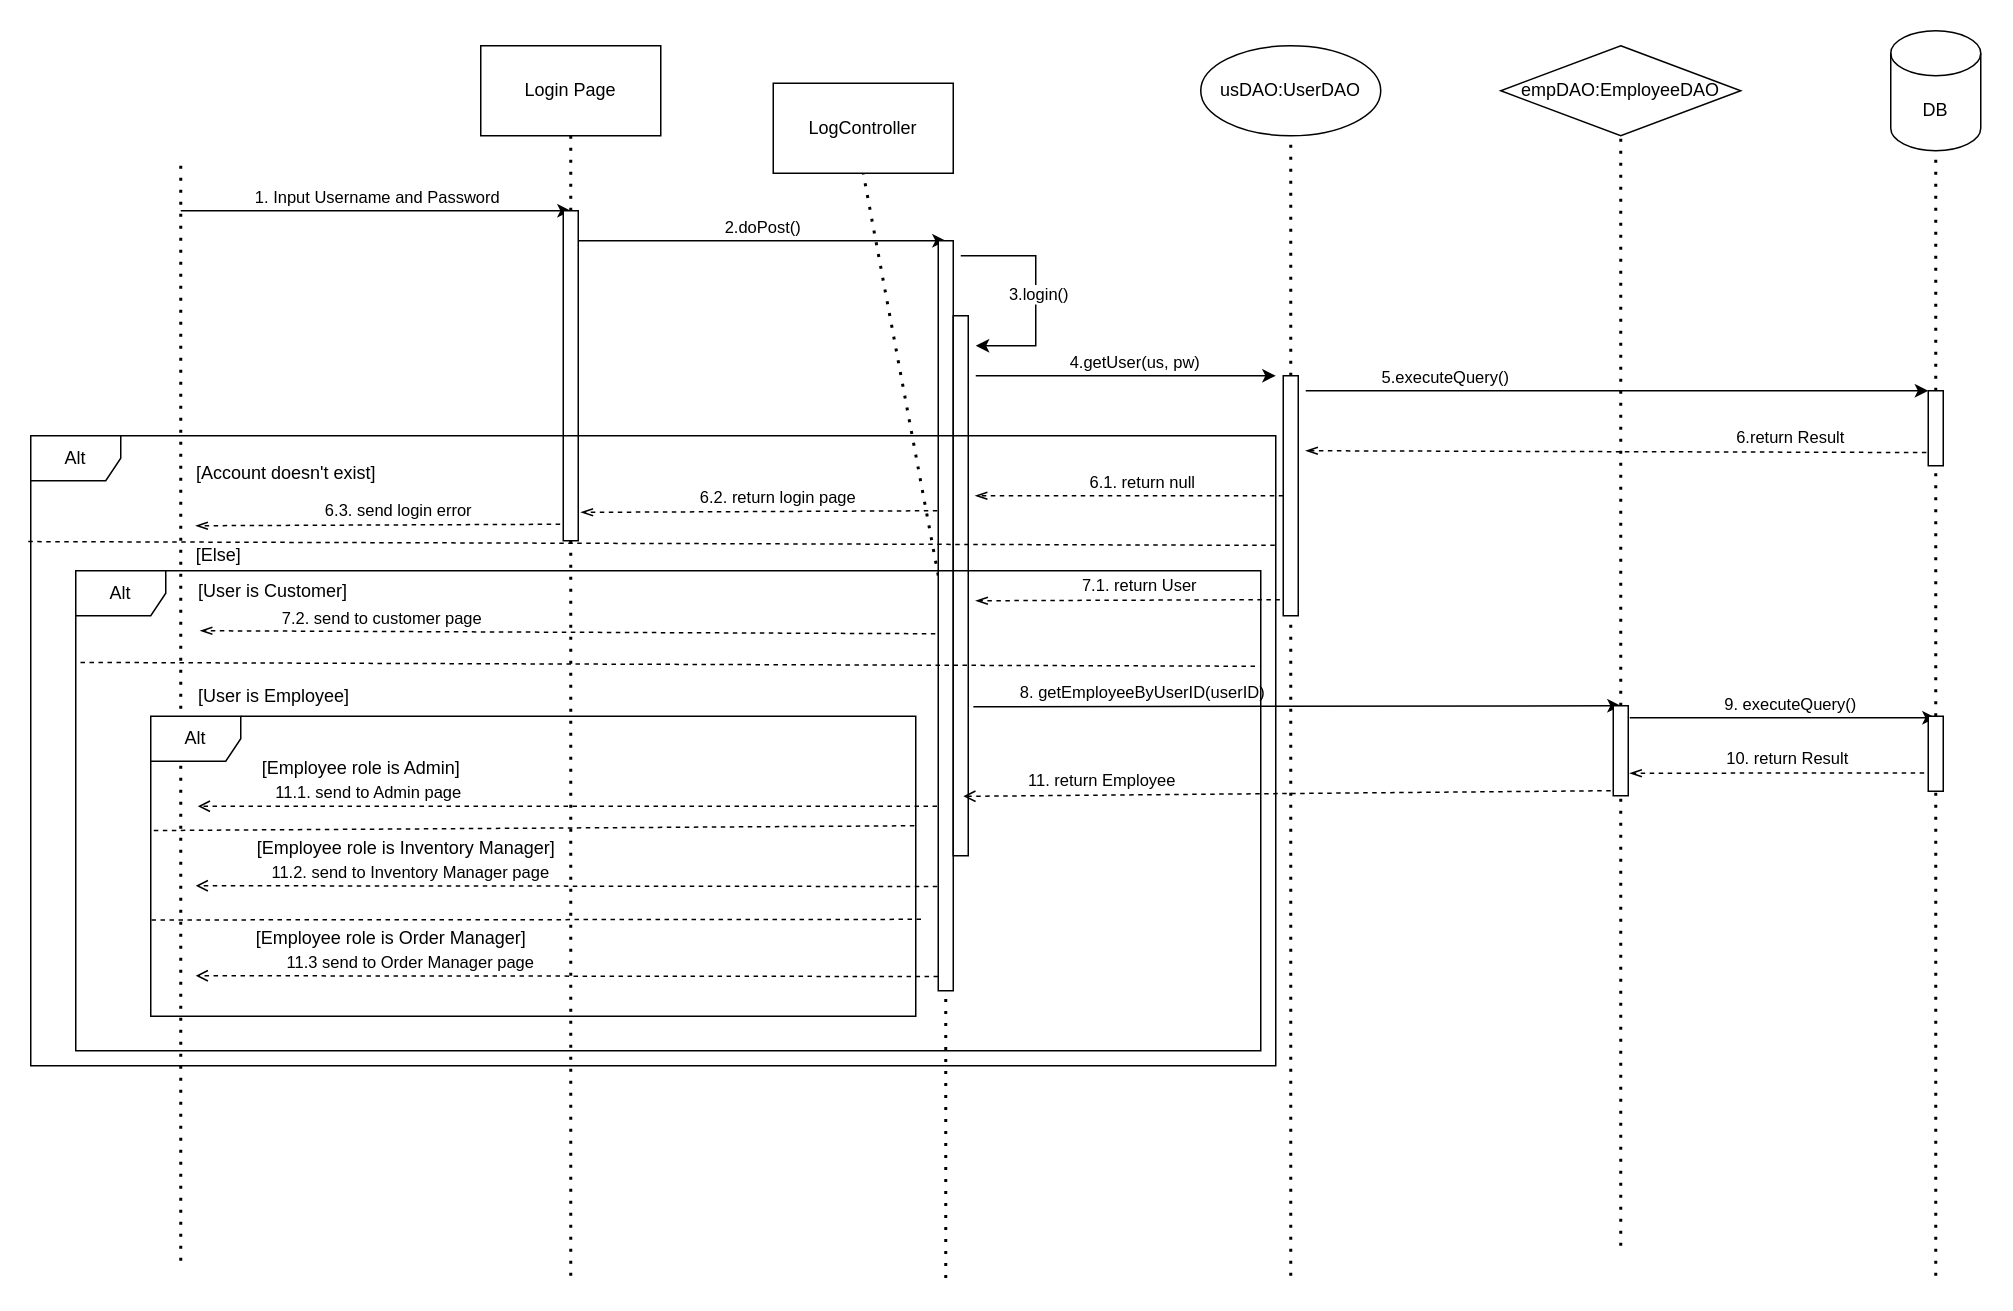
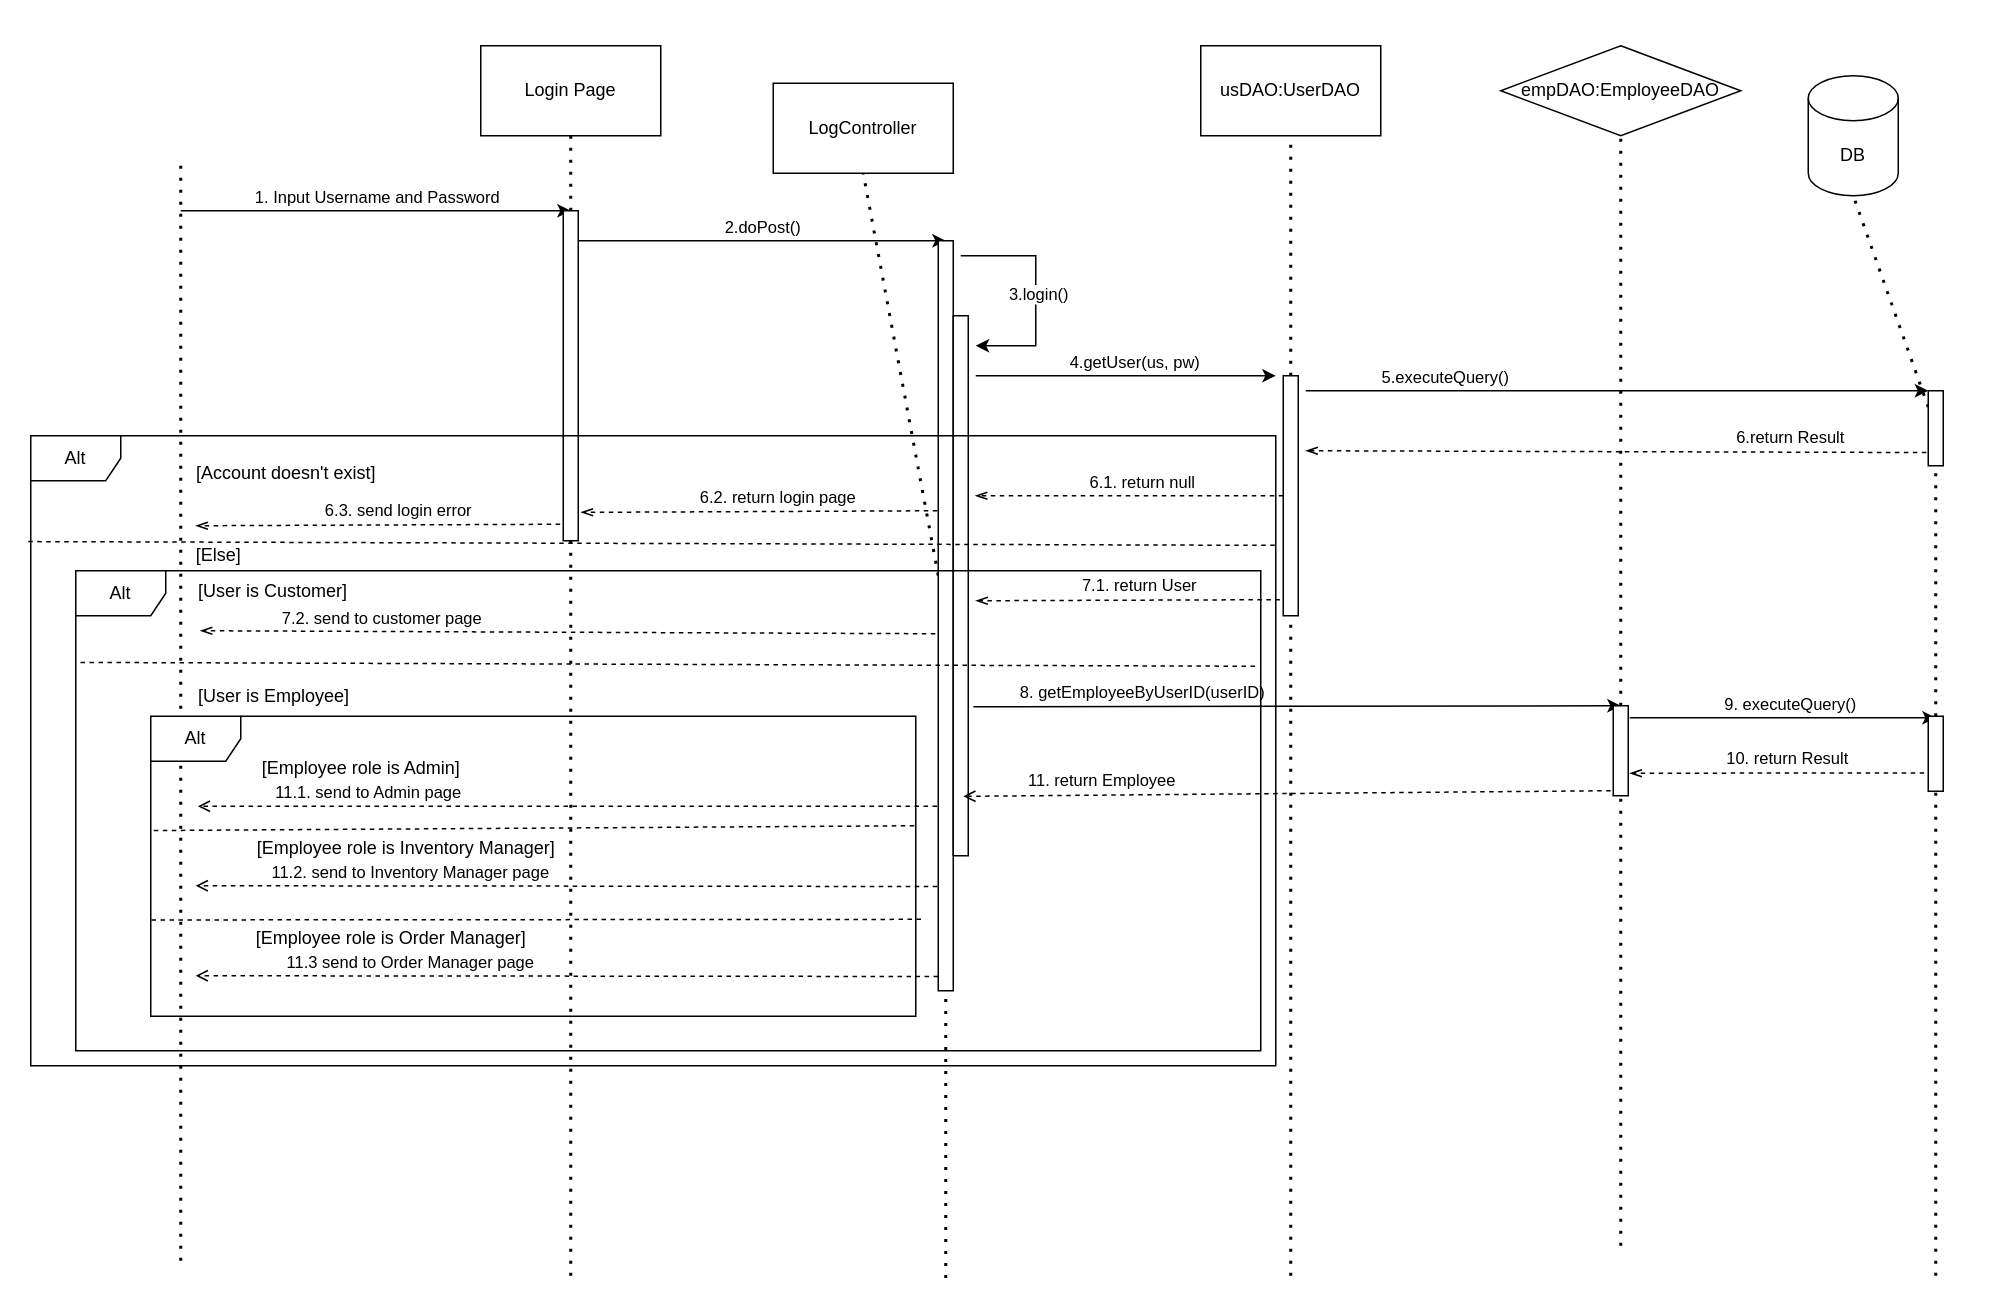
- <mxCell id="3" value="usDAO:UserDAO" style="ellipse;whiteSpace=wrap;html=1;" parent="1" vertex="1"><mxGeometry x="800" y="30" width="120" height="60" as="geometry" /></mxCell>
+ <mxCell id="3" value="usDAO:UserDAO" style="rounded=0;whiteSpace=wrap;html=1;" parent="1" vertex="1"><mxGeometry x="800" y="30" width="120" height="60" as="geometry" /></mxCell>
- <mxCell id="4" value="DB" style="shape=cylinder3;whiteSpace=wrap;html=1;boundedLbl=1;backgroundOutline=1;size=15;" parent="1" vertex="1"><mxGeometry x="1260" y="20" width="60" height="80" as="geometry" /></mxCell>
+ <mxCell id="4" value="DB" style="shape=cylinder3;whiteSpace=wrap;html=1;boundedLbl=1;backgroundOutline=1;size=15;" parent="1" vertex="1"><mxGeometry x="1205" y="50" width="60" height="80" as="geometry" /></mxCell>
